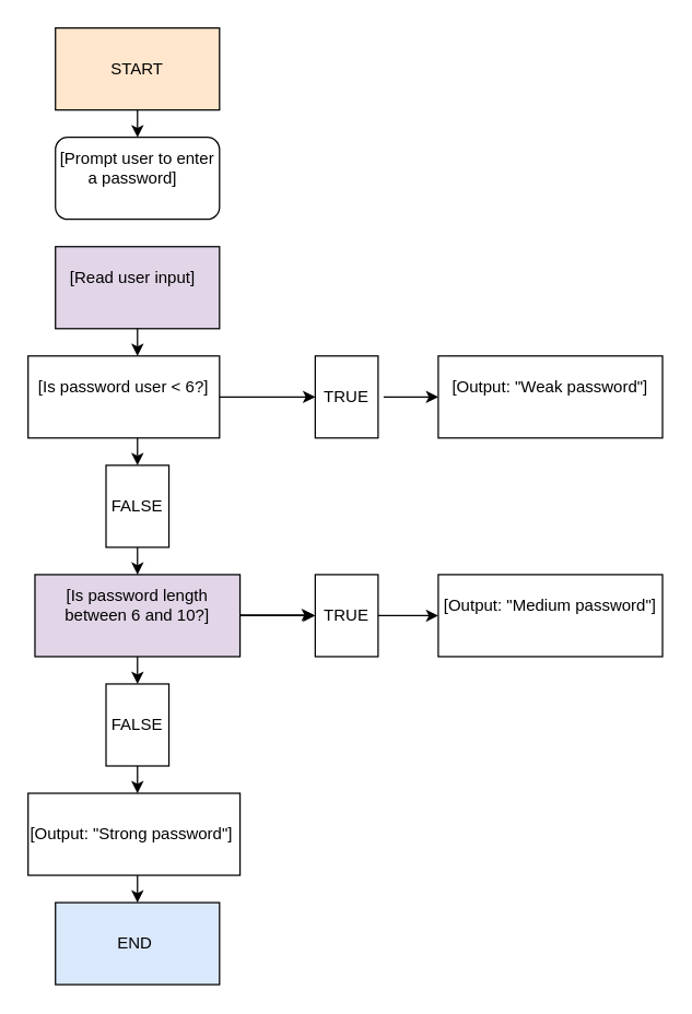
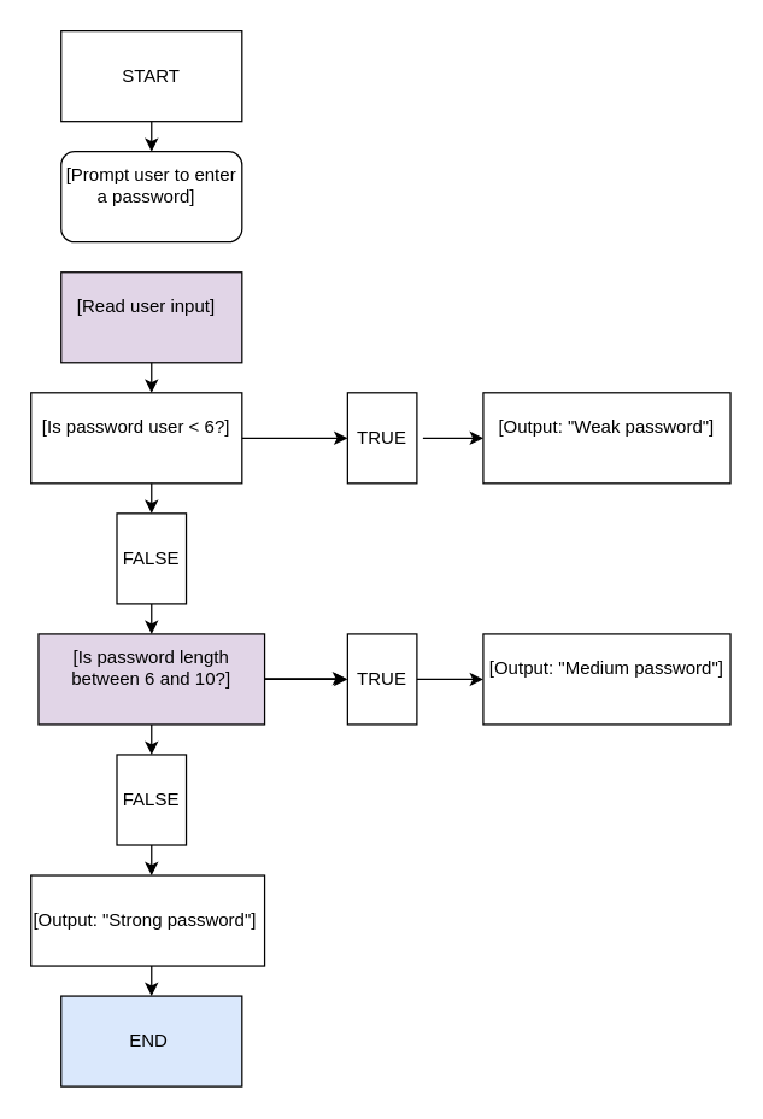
- <mxCell id="2" value="START" style="rounded=0;whiteSpace=wrap;html=1;fillColor=#ffe6cc;" vertex="1" parent="1"><mxGeometry x="40" y="20" width="120" height="60" as="geometry" /></mxCell>
+ <mxCell id="2" value="START" style="rounded=0;whiteSpace=wrap;html=1;" vertex="1" parent="1"><mxGeometry x="40" y="20" width="120" height="60" as="geometry" /></mxCell>
